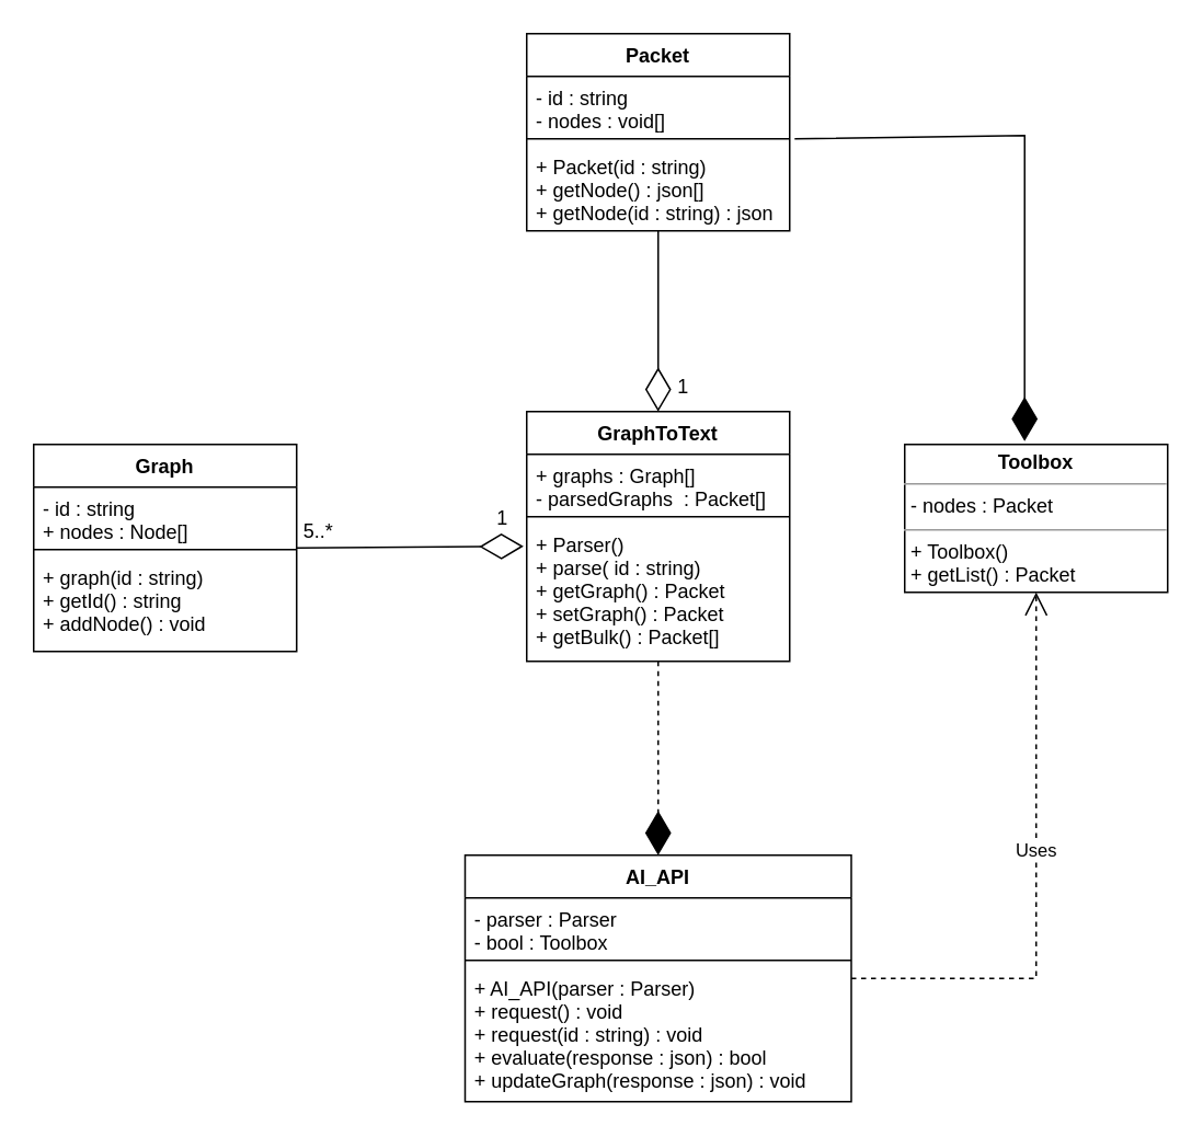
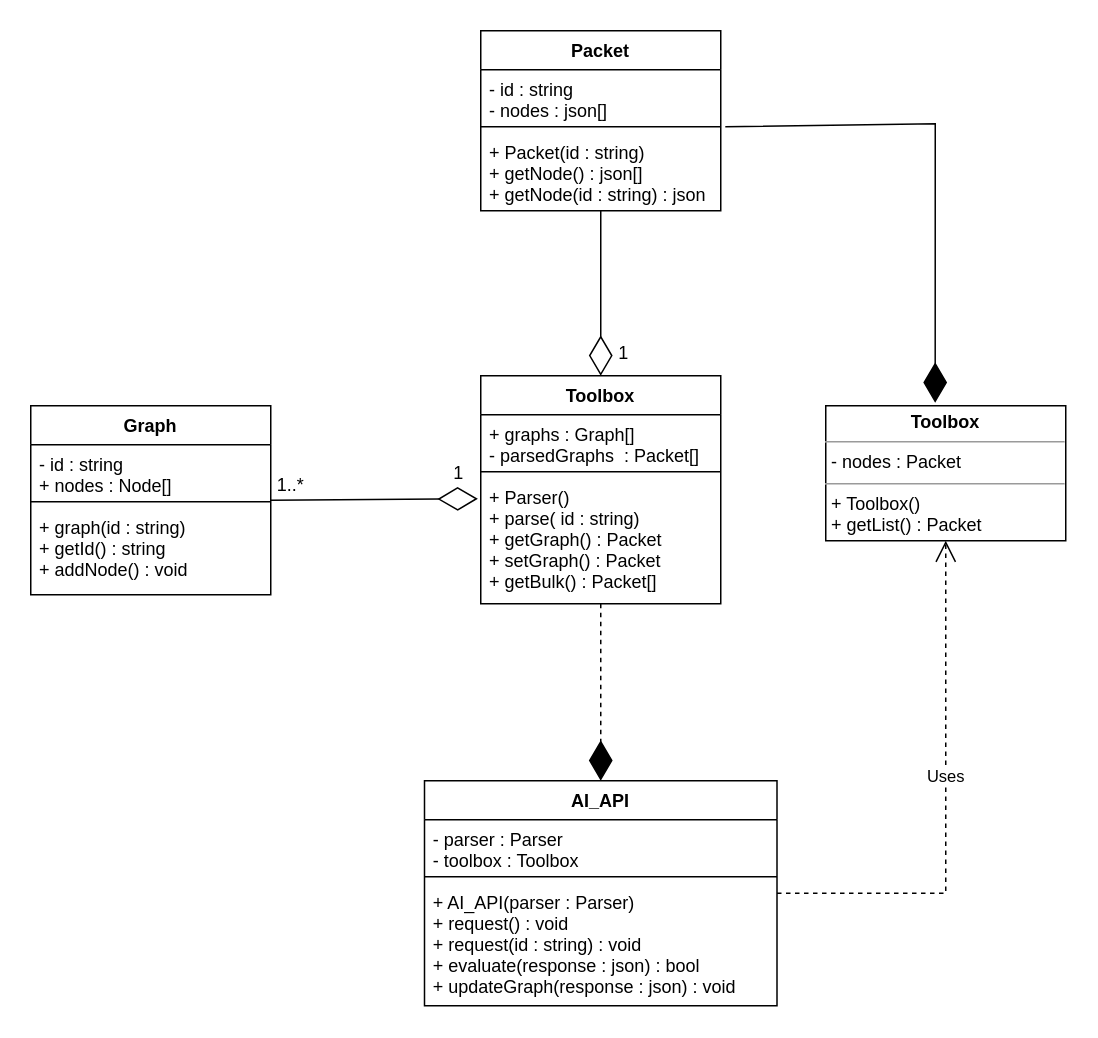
- <mxCell id="14" value="- id : string&#10;- nodes : void[]" style="text;align=left;verticalAlign=top;spacingLeft=4;spacingRight=4;overflow=hidden;rotatable=0;points=[[0,0.5],[1,0.5]];portConstraint=eastwest;rounded=0;shadow=0;html=0;" vertex="1" parent="13"><mxGeometry y="26" width="160" height="34" as="geometry" /></mxCell>
+ <mxCell id="14" value="- id : string&#10;- nodes : json[]" style="text;align=left;verticalAlign=top;spacingLeft=4;spacingRight=4;overflow=hidden;rotatable=0;points=[[0,0.5],[1,0.5]];portConstraint=eastwest;rounded=0;shadow=0;html=0;" vertex="1" parent="13"><mxGeometry y="26" width="160" height="34" as="geometry" /></mxCell>
- <mxCell id="6" value="GraphToText" style="swimlane;fontStyle=1;align=center;verticalAlign=top;childLayout=stackLayout;horizontal=1;startSize=26;horizontalStack=0;resizeParent=1;resizeLast=0;collapsible=1;marginBottom=0;rounded=0;shadow=0;strokeWidth=1;" vertex="1" parent="1"><mxGeometry x="320" y="250" width="160" height="152" as="geometry"><mxRectangle x="550" y="140" width="160" height="26" as="alternateBounds" /></mxGeometry></mxCell>
+ <mxCell id="6" value="Toolbox" style="swimlane;fontStyle=1;align=center;verticalAlign=top;childLayout=stackLayout;horizontal=1;startSize=26;horizontalStack=0;resizeParent=1;resizeLast=0;collapsible=1;marginBottom=0;rounded=0;shadow=0;strokeWidth=1;" vertex="1" parent="1"><mxGeometry x="320" y="250" width="160" height="152" as="geometry"><mxRectangle x="550" y="140" width="160" height="26" as="alternateBounds" /></mxGeometry></mxCell>
- <mxCell id="11" value="5..*" style="text;html=1;align=center;verticalAlign=middle;resizable=0;points=[];autosize=1;strokeColor=none;fillColor=none;" vertex="1" parent="1"><mxGeometry x="173" y="308" width="40" height="30" as="geometry" /></mxCell>
+ <mxCell id="11" value="1..*" style="text;html=1;align=center;verticalAlign=middle;resizable=0;points=[];autosize=1;strokeColor=none;fillColor=none;" vertex="1" parent="1"><mxGeometry x="173" y="308" width="40" height="30" as="geometry" /></mxCell>
- <mxCell id="20" value="- parser : Parser&#10;- bool : Toolbox&#10;" style="text;align=left;verticalAlign=top;spacingLeft=4;spacingRight=4;overflow=hidden;rotatable=0;points=[[0,0.5],[1,0.5]];portConstraint=eastwest;rounded=0;shadow=0;html=0;" vertex="1" parent="19"><mxGeometry y="26" width="235" height="34" as="geometry" /></mxCell>
+ <mxCell id="20" value="- parser : Parser&#10;- toolbox : Toolbox&#10;" style="text;align=left;verticalAlign=top;spacingLeft=4;spacingRight=4;overflow=hidden;rotatable=0;points=[[0,0.5],[1,0.5]];portConstraint=eastwest;rounded=0;shadow=0;html=0;" vertex="1" parent="19"><mxGeometry y="26" width="235" height="34" as="geometry" /></mxCell>
